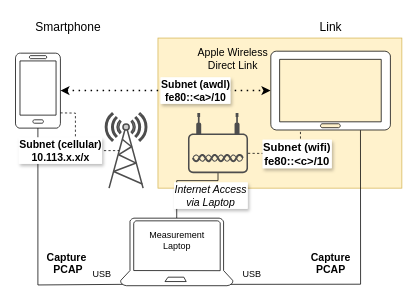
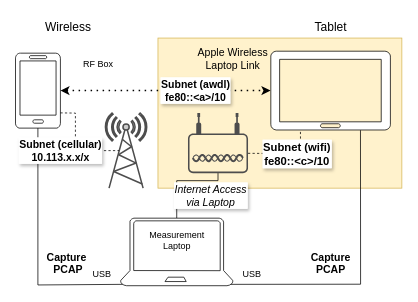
- <mxCell id="7" value="Smartphone" style="text;html=1;align=center;verticalAlign=middle;resizable=0;points=[];autosize=1;strokeColor=none;fillColor=none;fontSize=16;" vertex="1" parent="1"><mxGeometry x="35" y="20" width="110" height="30" as="geometry" /></mxCell>
+ <mxCell id="7" value="Wireless" style="text;html=1;align=center;verticalAlign=middle;resizable=0;points=[];autosize=1;strokeColor=none;fillColor=none;fontSize=16;" vertex="1" parent="1"><mxGeometry x="35" y="20" width="110" height="30" as="geometry" /></mxCell>
- <mxCell id="11" value="Link" style="text;html=1;align=center;verticalAlign=middle;resizable=0;points=[];autosize=1;strokeColor=none;fillColor=none;fontSize=16;" vertex="1" parent="1"><mxGeometry x="405" y="20" width="70" height="30" as="geometry" /></mxCell>
+ <mxCell id="11" value="Tablet" style="text;html=1;align=center;verticalAlign=middle;resizable=0;points=[];autosize=1;strokeColor=none;fillColor=none;fontSize=16;" vertex="1" parent="1"><mxGeometry x="405" y="20" width="70" height="30" as="geometry" /></mxCell>
- <mxCell id="8" value="Apple Wireless Direct Link" style="text;whiteSpace=wrap;html=1;fontSize=14;align=center;" vertex="1" parent="1"><mxGeometry x="260" y="55" width="100" height="45" as="geometry" /></mxCell>
+ <mxCell id="8" value="Apple Wireless Laptop Link" style="text;whiteSpace=wrap;html=1;fontSize=14;align=center;" vertex="1" parent="1"><mxGeometry x="260" y="55" width="100" height="45" as="geometry" /></mxCell>
+ <mxCell id="5" value="RF Box" style="text;html=1;align=center;verticalAlign=middle;resizable=0;points=[];autosize=1;strokeColor=none;fillColor=none;" vertex="1" parent="1"><mxGeometry x="100" y="70" width="60" height="30" as="geometry" /></mxCell>
